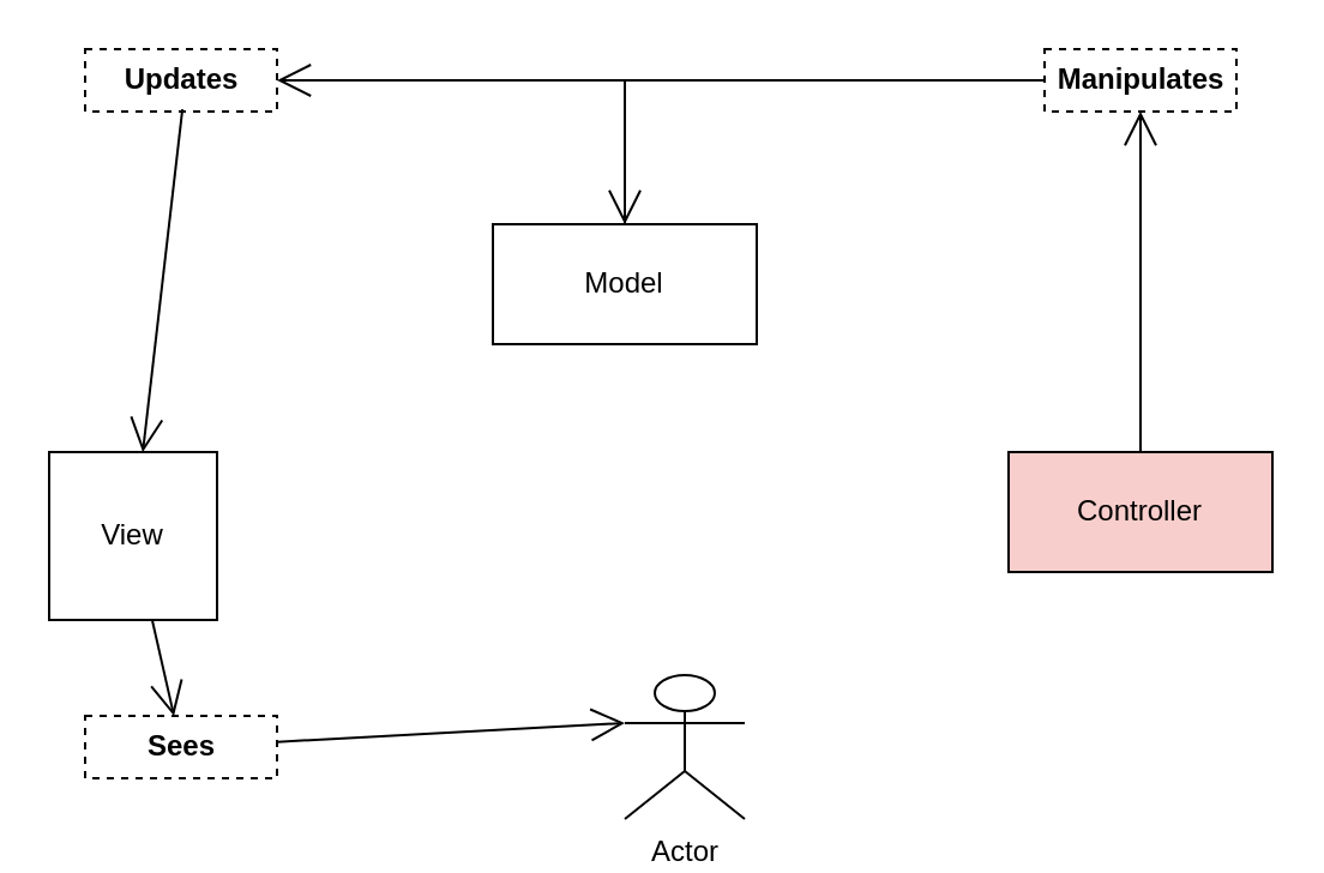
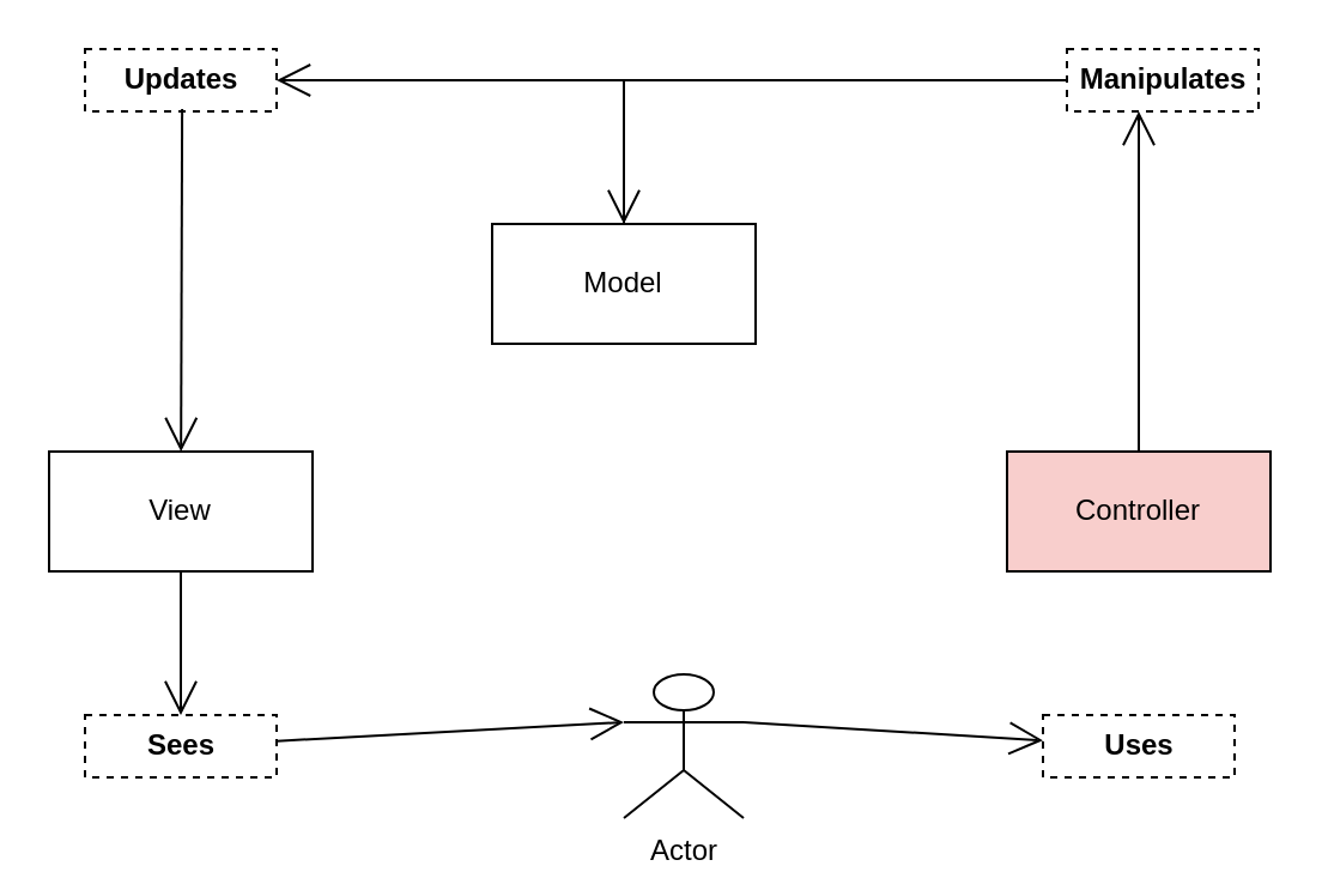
- <mxCell id="12" value="Manipulates" style="text;align=center;fontStyle=1;verticalAlign=middle;spacingLeft=3;spacingRight=3;strokeColor=default;rotatable=0;points=[[0,0.5],[1,0.5]];portConstraint=eastwest;html=1;dashed=1;" vertex="1" parent="1"><mxGeometry x="435" y="20" width="80" height="26" as="geometry" /></mxCell>
+ <mxCell id="12" value="Manipulates" style="text;align=center;fontStyle=1;verticalAlign=middle;spacingLeft=3;spacingRight=3;strokeColor=default;rotatable=0;points=[[0,0.5],[1,0.5]];portConstraint=eastwest;html=1;dashed=1;" vertex="1" parent="1"><mxGeometry x="445" y="20" width="80" height="26" as="geometry" /></mxCell>
- <mxCell id="4" value="View" style="html=1;whiteSpace=wrap;" vertex="1" parent="1"><mxGeometry x="20" y="188" width="70" height="70" as="geometry" /></mxCell>
+ <mxCell id="4" value="View" style="html=1;whiteSpace=wrap;" vertex="1" parent="1"><mxGeometry x="20" y="188" width="110" height="50" as="geometry" /></mxCell>
+ <mxCell id="15" value="" style="endArrow=open;endFill=1;endSize=12;html=1;rounded=0;exitX=1;exitY=0.333;exitDx=0;exitDy=0;exitPerimeter=0;" edge="1" parent="1" source="5" target="16"><mxGeometry width="160" relative="1" as="geometry"><mxPoint x="275" y="311" as="sourcePoint" /><mxPoint x="424" y="238" as="targetPoint" /></mxGeometry></mxCell>
+ <mxCell id="16" value="Uses" style="text;align=center;fontStyle=1;verticalAlign=middle;spacingLeft=3;spacingRight=3;strokeColor=default;rotatable=0;points=[[0,0.5],[1,0.5]];portConstraint=eastwest;html=1;dashed=1;" vertex="1" parent="1"><mxGeometry x="435" y="298" width="80" height="26" as="geometry" /></mxCell>
